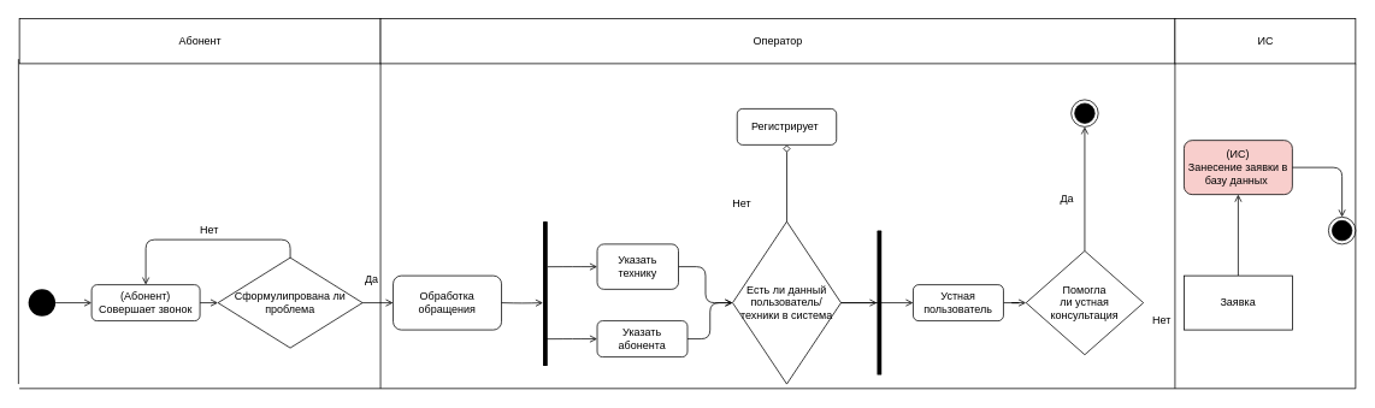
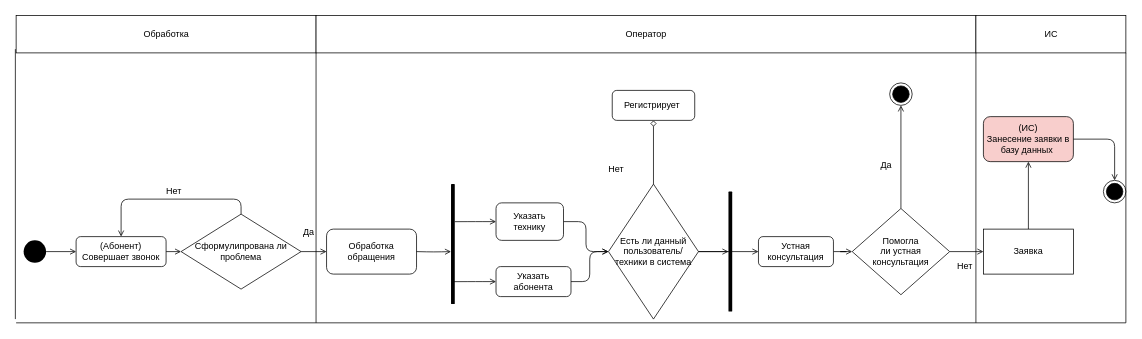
- <mxCell id="36" value="Абонент" style="html=1;rounded=0;sketch=0;" parent="1" vertex="1"><mxGeometry y="20" width="400" height="50" as="geometry" x="21" /></mxCell>
+ <mxCell id="36" value="Обработка" style="html=1;rounded=0;sketch=0;" parent="1" vertex="1"><mxGeometry y="20" width="400" height="50" as="geometry" x="21" /></mxCell>
- <mxCell id="42" value="Устная пользователь" style="rounded=1;whiteSpace=wrap;html=1;sketch=0;" parent="1" vertex="1"><mxGeometry x="1011" y="315" width="100" height="40" as="geometry" /></mxCell>
+ <mxCell id="42" value="Устная консультация" style="rounded=1;whiteSpace=wrap;html=1;sketch=0;" parent="1" vertex="1"><mxGeometry x="1011" y="315" width="100" height="40" as="geometry" /></mxCell>
+ <mxCell id="25" value="" style="edgeStyle=orthogonalEdgeStyle;curved=0;rounded=1;sketch=0;orthogonalLoop=1;jettySize=auto;html=1;startArrow=open;startFill=0;endArrow=none;endFill=0;" parent="1" source="26" target="32" edge="1"><mxGeometry relative="1" as="geometry" /></mxCell>
